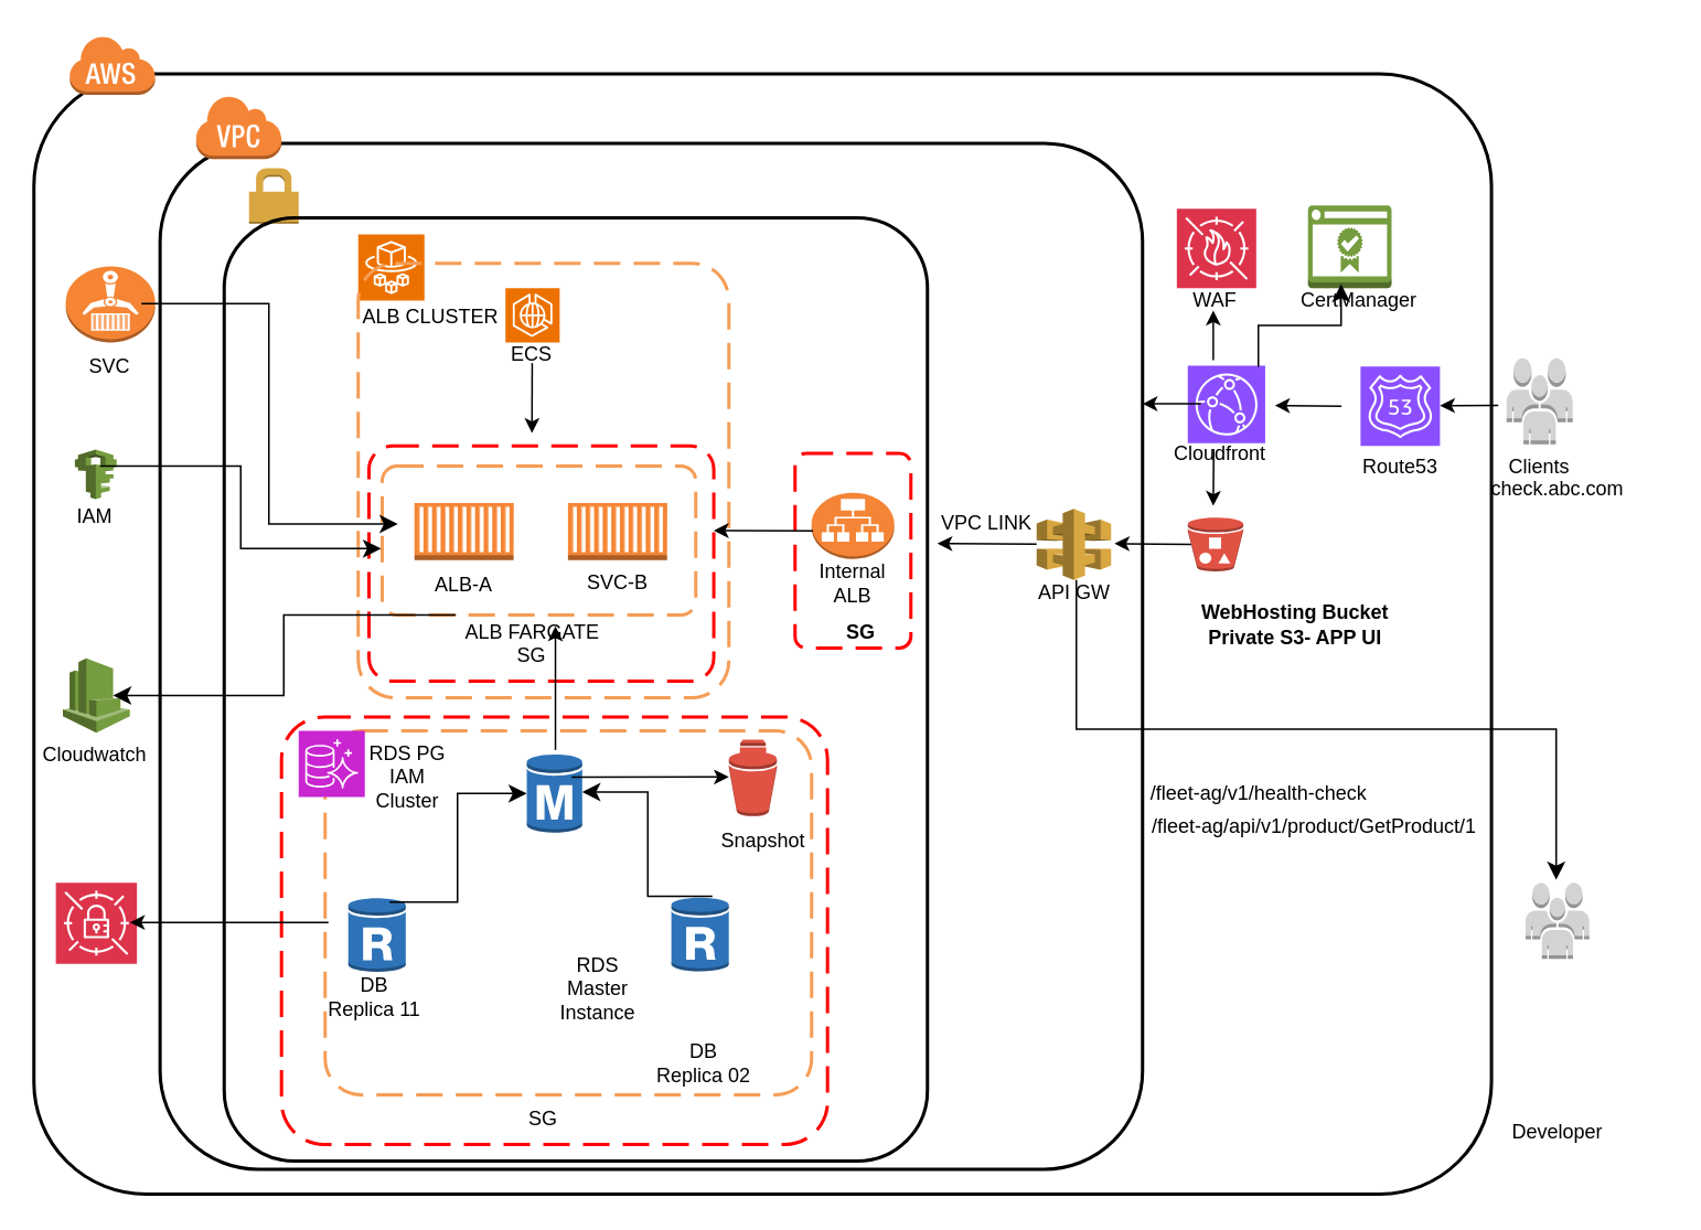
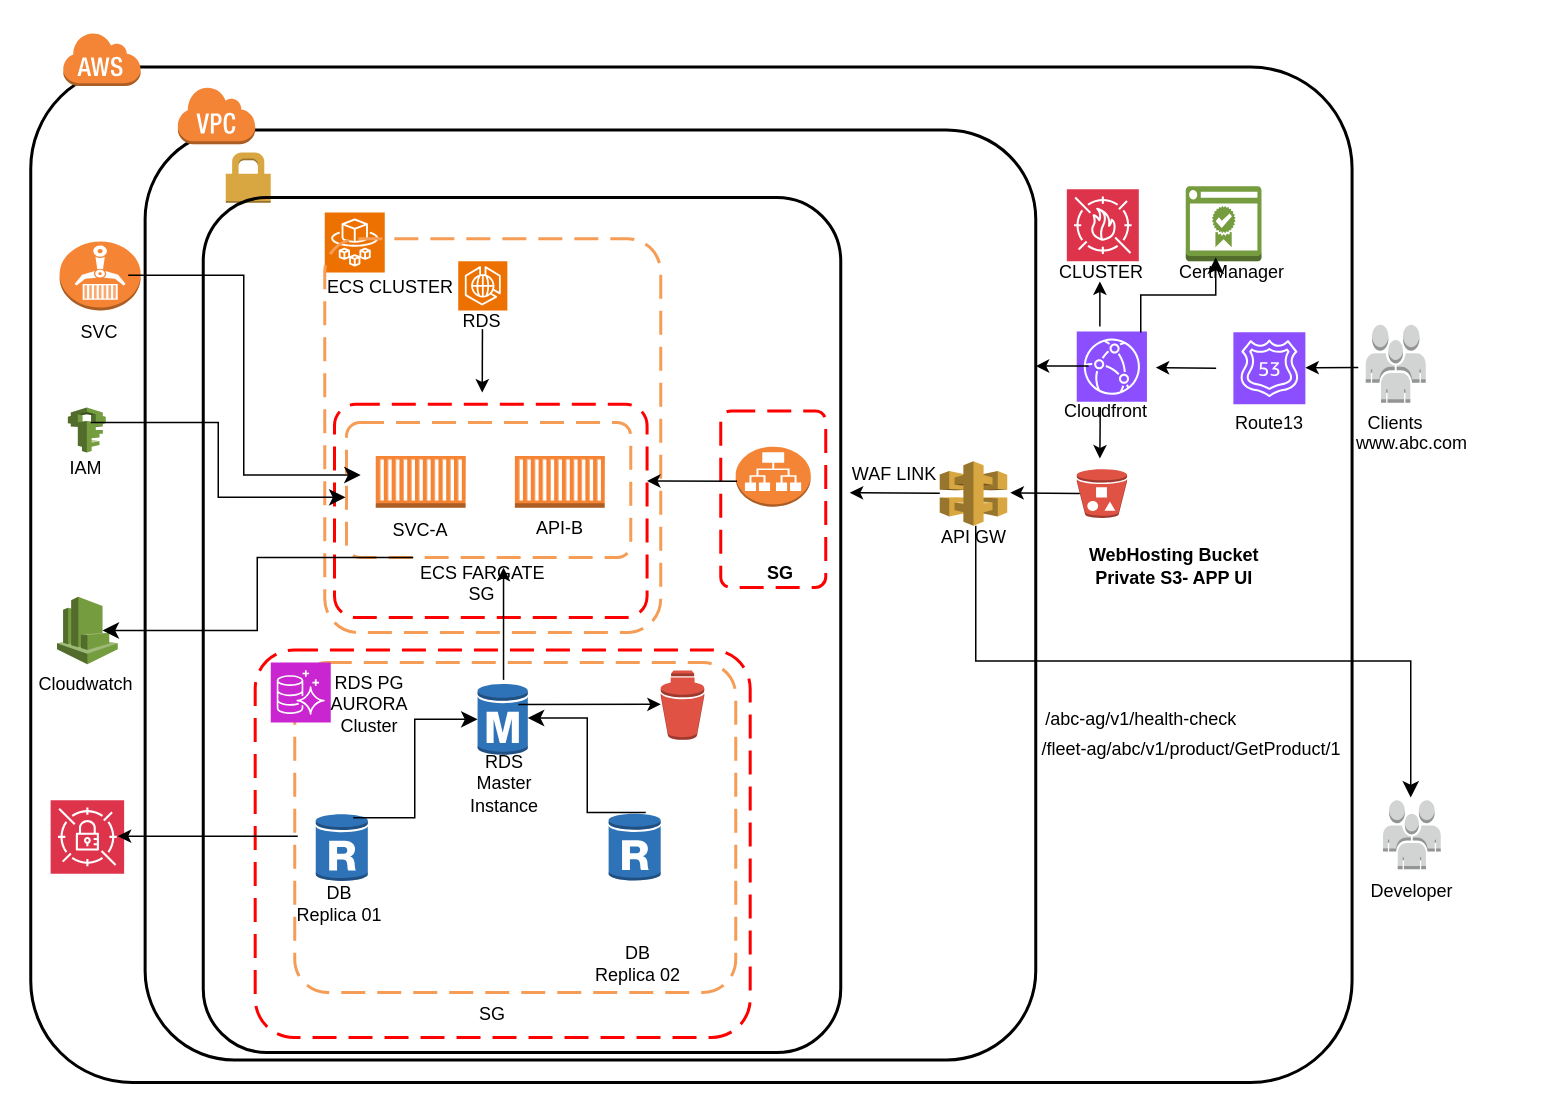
- <mxCell id="29" value="WAF" style="text;html=1;align=center;verticalAlign=middle;whiteSpace=wrap;rounded=0;" vertex="1" parent="1"><mxGeometry x="704.13" y="166" width="60" height="30" as="geometry" /></mxCell>
+ <mxCell id="29" value="CLUSTER" style="text;html=1;align=center;verticalAlign=middle;whiteSpace=wrap;rounded=0;" vertex="1" parent="1"><mxGeometry x="704.13" y="166" width="60" height="30" as="geometry" /></mxCell>
- <mxCell id="47" value="ALB CLUSTER" style="text;html=1;align=center;verticalAlign=middle;whiteSpace=wrap;rounded=0;" vertex="1" parent="1"><mxGeometry x="210" y="176.25" width="100" height="30" as="geometry" /></mxCell>
+ <mxCell id="47" value="ECS CLUSTER" style="text;html=1;align=center;verticalAlign=middle;whiteSpace=wrap;rounded=0;" vertex="1" parent="1"><mxGeometry x="210" y="176.25" width="100" height="30" as="geometry" /></mxCell>
- <mxCell id="24" value="ECS" style="text;html=1;align=center;verticalAlign=middle;whiteSpace=wrap;rounded=0;" vertex="1" parent="1"><mxGeometry x="291.38" y="198.75" width="60" height="30" as="geometry" /></mxCell>
+ <mxCell id="24" value="RDS" style="text;html=1;align=center;verticalAlign=middle;whiteSpace=wrap;rounded=0;" vertex="1" parent="1"><mxGeometry x="291.38" y="198.75" width="60" height="30" as="geometry" /></mxCell>
- <mxCell id="35" value="Route53" style="text;html=1;align=center;verticalAlign=middle;whiteSpace=wrap;rounded=0;" vertex="1" parent="1"><mxGeometry x="815.75" y="267.15" width="60" height="30" as="geometry" /></mxCell>
+ <mxCell id="35" value="Route13" style="text;html=1;align=center;verticalAlign=middle;whiteSpace=wrap;rounded=0;" vertex="1" parent="1"><mxGeometry x="815.75" y="267.15" width="60" height="30" as="geometry" /></mxCell>
- <mxCell id="5" value="check.abc.com" style="text;html=1;align=center;verticalAlign=middle;whiteSpace=wrap;rounded=0;" parent="1" vertex="1"><mxGeometry x="875.75" y="215.75" width="130" height="157.5" as="geometry" /></mxCell>
+ <mxCell id="5" value="www.abc.com" style="text;html=1;align=center;verticalAlign=middle;whiteSpace=wrap;rounded=0;" parent="1" vertex="1"><mxGeometry x="875.75" y="215.75" width="130" height="157.5" as="geometry" /></mxCell>
- <mxCell id="7" value="VPC LINK" style="text;html=1;align=center;verticalAlign=middle;whiteSpace=wrap;rounded=0;" parent="1" vertex="1"><mxGeometry x="566" y="301" width="60" height="30" as="geometry" /></mxCell>
+ <mxCell id="7" value="WAF LINK" style="text;html=1;align=center;verticalAlign=middle;whiteSpace=wrap;rounded=0;" parent="1" vertex="1"><mxGeometry x="566" y="301" width="60" height="30" as="geometry" /></mxCell>
- <mxCell id="22" value="SVC-B" style="text;html=1;align=center;verticalAlign=middle;whiteSpace=wrap;rounded=0;" vertex="1" parent="1"><mxGeometry x="342.75" y="337.15" width="60" height="30" as="geometry" /></mxCell>
+ <mxCell id="22" value="API-B" style="text;html=1;align=center;verticalAlign=middle;whiteSpace=wrap;rounded=0;" vertex="1" parent="1"><mxGeometry x="342.75" y="337.15" width="60" height="30" as="geometry" /></mxCell>
- <mxCell id="38" value="Internal ALB" style="text;html=1;align=center;verticalAlign=middle;whiteSpace=wrap;rounded=0;" vertex="1" parent="1"><mxGeometry x="485" y="337.15" width="60" height="30" as="geometry" /></mxCell>
- <mxCell id="40" value="ALB-A" style="text;html=1;align=center;verticalAlign=middle;whiteSpace=wrap;rounded=0;" vertex="1" parent="1"><mxGeometry x="250" y="337.75" width="60" height="30" as="geometry" /></mxCell>
+ <mxCell id="40" value="SVC-A" style="text;html=1;align=center;verticalAlign=middle;whiteSpace=wrap;rounded=0;" vertex="1" parent="1"><mxGeometry x="250" y="337.75" width="60" height="30" as="geometry" /></mxCell>
- <mxCell id="13" value="ALB FARGATE" style="text;html=1;align=center;verticalAlign=middle;whiteSpace=wrap;rounded=0;" parent="1" vertex="1"><mxGeometry x="277.07" y="367.15" width="88.62" height="30" as="geometry" /></mxCell>
+ <mxCell id="13" value="ECS FARGATE" style="text;html=1;align=center;verticalAlign=middle;whiteSpace=wrap;rounded=0;" parent="1" vertex="1"><mxGeometry x="277.07" y="367.15" width="88.62" height="30" as="geometry" /></mxCell>
- <mxCell id="61" value="RDS PG IAM Cluster" style="text;html=1;align=center;verticalAlign=middle;whiteSpace=wrap;rounded=0;" vertex="1" parent="1"><mxGeometry x="216" y="454.38" width="60" height="30" as="geometry" /></mxCell>
+ <mxCell id="61" value="RDS PG AURORA Cluster" style="text;html=1;align=center;verticalAlign=middle;whiteSpace=wrap;rounded=0;" vertex="1" parent="1"><mxGeometry x="216" y="454.38" width="60" height="30" as="geometry" /></mxCell>
- <mxCell id="9" value="/fleet-ag/v1/health-check" style="text;html=1;align=center;verticalAlign=middle;whiteSpace=wrap;rounded=0;" parent="1" vertex="1"><mxGeometry x="690" y="463.88" width="141" height="30" as="geometry" /></mxCell>
+ <mxCell id="9" value="/abc-ag/v1/health-check" style="text;html=1;align=center;verticalAlign=middle;whiteSpace=wrap;rounded=0;" parent="1" vertex="1"><mxGeometry x="690" y="463.88" width="141" height="30" as="geometry" /></mxCell>
- <mxCell id="8" value="/fleet-ag/api/v1/product/GetProduct/1" style="text;html=1;align=center;verticalAlign=middle;whiteSpace=wrap;rounded=0;" parent="1" vertex="1"><mxGeometry x="678.5" y="484.38" width="229.75" height="30" as="geometry" /></mxCell>
+ <mxCell id="8" value="/fleet-ag/abc/v1/product/GetProduct/1" style="text;html=1;align=center;verticalAlign=middle;whiteSpace=wrap;rounded=0;" parent="1" vertex="1"><mxGeometry x="678.5" y="484.38" width="229.75" height="30" as="geometry" /></mxCell>
- <mxCell id="58" value="Snapshot" style="text;html=1;align=center;verticalAlign=middle;whiteSpace=wrap;rounded=0;" vertex="1" parent="1"><mxGeometry x="430.88" y="492.51" width="60" height="30" as="geometry" /></mxCell>
- <mxCell id="62" value="RDS Master Instance" style="text;html=1;align=center;verticalAlign=middle;whiteSpace=wrap;rounded=0;" vertex="1" parent="1"><mxGeometry x="330.69" y="582.26" width="60" height="30" as="geometry" /></mxCell>
+ <mxCell id="62" value="RDS Master Instance" style="text;html=1;align=center;verticalAlign=middle;whiteSpace=wrap;rounded=0;" vertex="1" parent="1"><mxGeometry x="305.69" y="507.26" width="60" height="30" as="geometry" /></mxCell>
- <mxCell id="54" value="DB Replica 11" style="text;html=1;align=center;verticalAlign=middle;whiteSpace=wrap;rounded=0;" vertex="1" parent="1"><mxGeometry x="196" y="587.01" width="60" height="30" as="geometry" /></mxCell>
+ <mxCell id="54" value="DB Replica 01" style="text;html=1;align=center;verticalAlign=middle;whiteSpace=wrap;rounded=0;" vertex="1" parent="1"><mxGeometry x="196" y="587.01" width="60" height="30" as="geometry" /></mxCell>
- <mxCell id="11" value="Developer" style="text;html=1;align=center;verticalAlign=middle;whiteSpace=wrap;rounded=0;" parent="1" vertex="1"><mxGeometry x="910.75" y="668.75" width="60" height="30" as="geometry" /></mxCell>
+ <mxCell id="11" value="Developer" style="text;html=1;align=center;verticalAlign=middle;whiteSpace=wrap;rounded=0;" parent="1" vertex="1"><mxGeometry x="910.75" y="578.75" width="60" height="30" as="geometry" /></mxCell>
